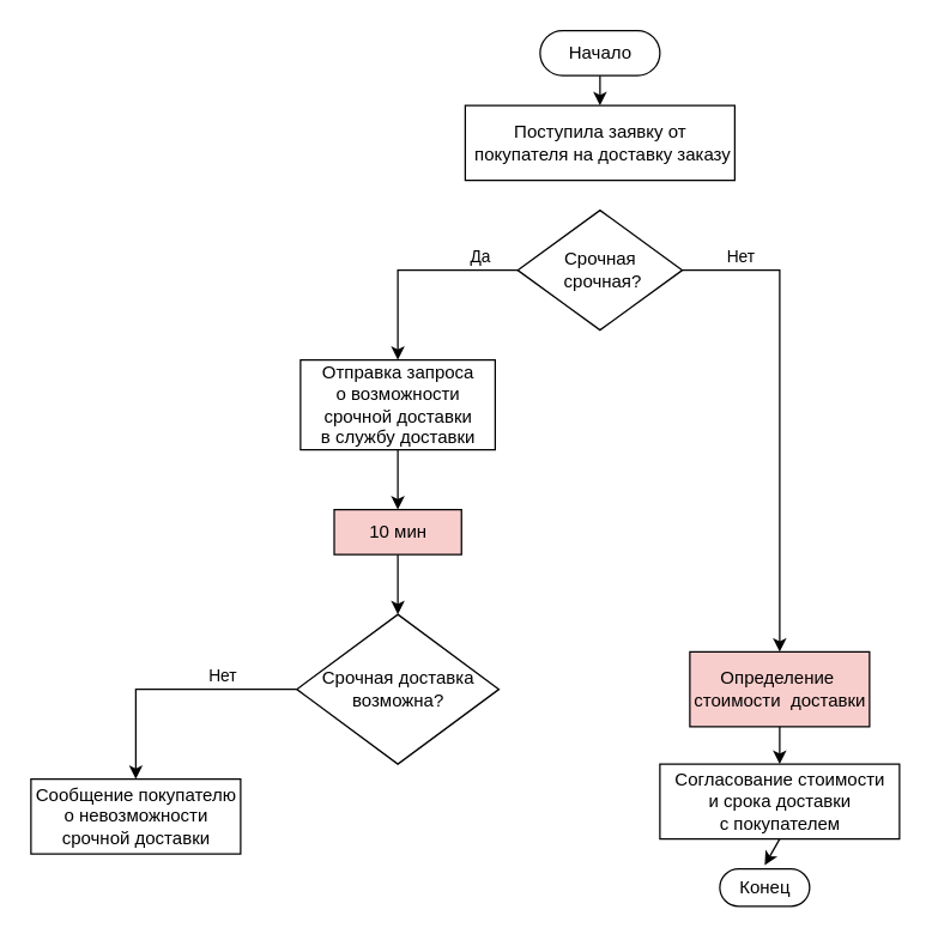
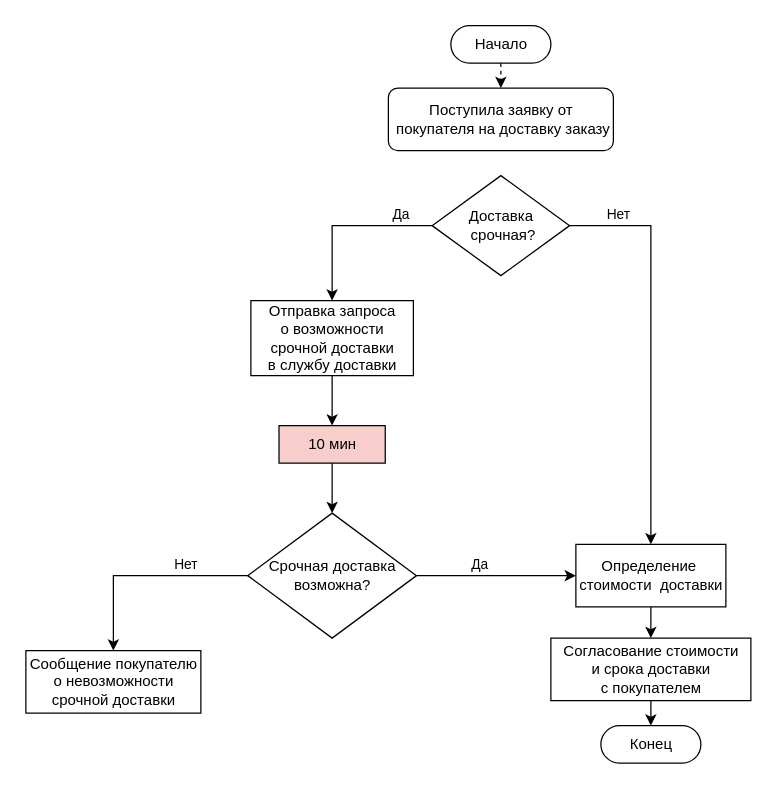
- <mxCell id="12" value="" style="endArrow=classic;html=1;rounded=0;entryX=0.5;entryY=0;entryDx=0;entryDy=0;" edge="1" parent="1" source="2" target="3"><mxGeometry width="50" height="50" relative="1" as="geometry"><mxPoint x="30" y="-20" as="sourcePoint" /><mxPoint x="80" y="-70" as="targetPoint" /></mxGeometry></mxCell>
+ <mxCell id="12" value="" style="endArrow=classic;html=1;rounded=0;entryX=0.5;entryY=0;entryDx=0;entryDy=0;dashed=1;" edge="1" parent="1" source="2" target="3"><mxGeometry width="50" height="50" relative="1" as="geometry"><mxPoint x="30" y="-20" as="sourcePoint" /><mxPoint x="80" y="-70" as="targetPoint" /></mxGeometry></mxCell>
- <mxCell id="3" value="Поступила заявку от&lt;br&gt;&amp;nbsp;покупателя на доставку заказу" style="html=1;dashed=0;whitespace=wrap;" vertex="1" parent="1"><mxGeometry x="310" y="70" width="180" height="50" as="geometry" /></mxCell>
+ <mxCell id="3" value="Поступила заявку от&lt;br&gt;&amp;nbsp;покупателя на доставку заказу" style="html=1;dashed=0;whitespace=wrap;rounded=1;" vertex="1" parent="1"><mxGeometry x="310" y="70" width="180" height="50" as="geometry" /></mxCell>
- <mxCell id="4" value="Срочная&lt;br&gt;&amp;nbsp;срочная?" style="shape=rhombus;html=1;dashed=0;whitespace=wrap;perimeter=rhombusPerimeter;" vertex="1" parent="1"><mxGeometry x="345" y="140" width="110" height="80" as="geometry" /></mxCell>
+ <mxCell id="4" value="Доставка&lt;br&gt;&amp;nbsp;срочная?" style="shape=rhombus;html=1;dashed=0;whitespace=wrap;perimeter=rhombusPerimeter;" vertex="1" parent="1"><mxGeometry x="345" y="140" width="110" height="80" as="geometry" /></mxCell>
+ <mxCell id="19" value="" style="endArrow=classic;html=1;rounded=0;exitX=1;exitY=0.5;exitDx=0;exitDy=0;entryX=0;entryY=0.5;entryDx=0;entryDy=0;" edge="1" parent="1" source="7" target="9"><mxGeometry width="50" height="50" relative="1" as="geometry"><mxPoint x="380" y="430" as="sourcePoint" /><mxPoint x="430" y="380" as="targetPoint" /></mxGeometry></mxCell>
+ <mxCell id="20" value="Да" style="edgeLabel;html=1;align=center;verticalAlign=middle;resizable=0;points=[];" vertex="1" connectable="0" parent="19"><mxGeometry x="-0.22" y="-1" relative="1" as="geometry"><mxPoint y="-11" as="offset" /></mxGeometry></mxCell>
- <mxCell id="9" value="Определение&amp;nbsp;&lt;br&gt;стоимости&amp;nbsp; доставки" style="html=1;dashed=0;whitespace=wrap;fillColor=#f8cecc;" vertex="1" parent="1"><mxGeometry x="460" y="435" width="120" height="50" as="geometry" /></mxCell>
+ <mxCell id="9" value="Определение&amp;nbsp;&lt;br&gt;стоимости&amp;nbsp; доставки" style="html=1;dashed=0;whitespace=wrap;" vertex="1" parent="1"><mxGeometry x="460" y="435" width="120" height="50" as="geometry" /></mxCell>
- <mxCell id="11" value="Конец" style="html=1;dashed=0;whitespace=wrap;shape=mxgraph.dfd.start" vertex="1" parent="1"><mxGeometry x="480" y="580" width="60" height="25" as="geometry" /></mxCell>
+ <mxCell id="11" value="Конец" style="html=1;dashed=0;whitespace=wrap;shape=mxgraph.dfd.start" vertex="1" parent="1"><mxGeometry x="480" y="580" width="80" height="30" as="geometry" /></mxCell>
